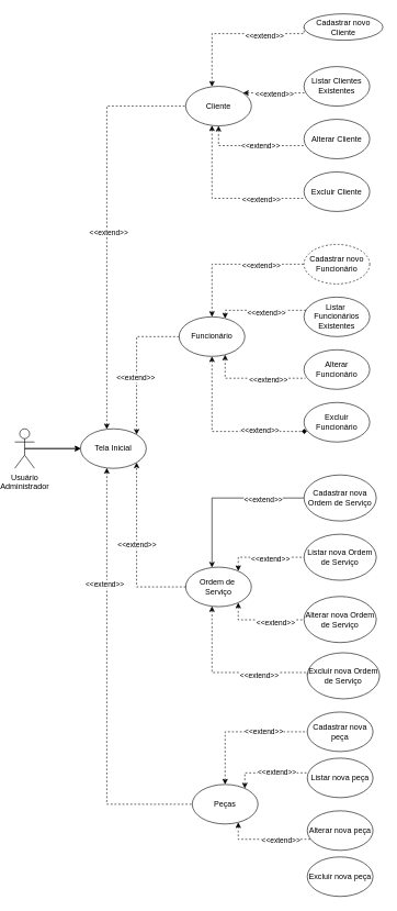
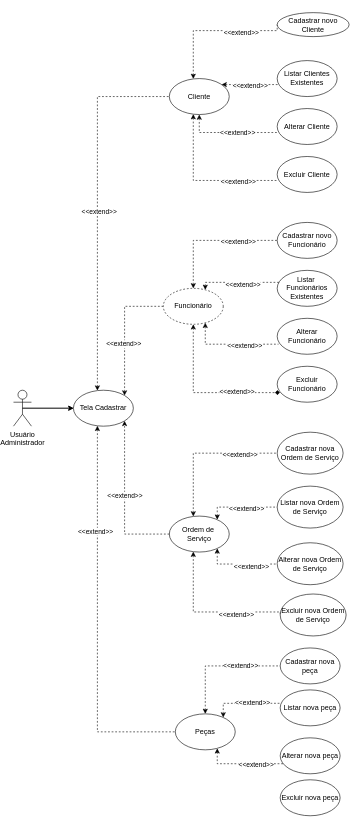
- <mxCell id="38" value="Cadastrar novo Funcionário" style="ellipse;whiteSpace=wrap;html=1;dashed=1;" vertex="1" parent="1"><mxGeometry x="460" y="370" width="100" height="60" as="geometry" /></mxCell>
+ <mxCell id="38" value="Cadastrar novo Funcionário" style="ellipse;whiteSpace=wrap;html=1;" vertex="1" parent="1"><mxGeometry x="460" y="370" width="100" height="60" as="geometry" /></mxCell>
- <mxCell id="16" value="Funcionário" style="ellipse;whiteSpace=wrap;html=1;" vertex="1" parent="1"><mxGeometry x="270" y="480" width="100" height="60" as="geometry" /></mxCell>
+ <mxCell id="16" value="Funcionário" style="ellipse;whiteSpace=wrap;html=1;dashed=1;" vertex="1" parent="1"><mxGeometry x="270" y="480" width="100" height="60" as="geometry" /></mxCell>
- <mxCell id="9" value="Tela Inicial" style="ellipse;whiteSpace=wrap;html=1;" vertex="1" parent="1"><mxGeometry x="120" y="650" width="100" height="60" as="geometry" /></mxCell>
+ <mxCell id="9" value="Tela Cadastrar" style="ellipse;whiteSpace=wrap;html=1;" vertex="1" parent="1"><mxGeometry x="120" y="650" width="100" height="60" as="geometry" /></mxCell>
- <mxCell id="19" style="edgeStyle=orthogonalEdgeStyle;rounded=0;orthogonalLoop=1;jettySize=auto;html=1;entryX=0;entryY=0.5;entryDx=0;entryDy=0;endArrow=none;startFill=1;startArrow=classic;dashed=0;" edge="1" parent="1" source="25" target="39"><mxGeometry relative="1" as="geometry"><Array as="points"><mxPoint x="320" y="755" /></Array></mxGeometry></mxCell>
+ <mxCell id="19" style="edgeStyle=orthogonalEdgeStyle;rounded=0;orthogonalLoop=1;jettySize=auto;html=1;entryX=0;entryY=0.5;entryDx=0;entryDy=0;endArrow=none;startFill=1;startArrow=classic;dashed=1;" edge="1" parent="1" source="25" target="39"><mxGeometry relative="1" as="geometry"><Array as="points"><mxPoint x="320" y="755" /></Array></mxGeometry></mxCell>
